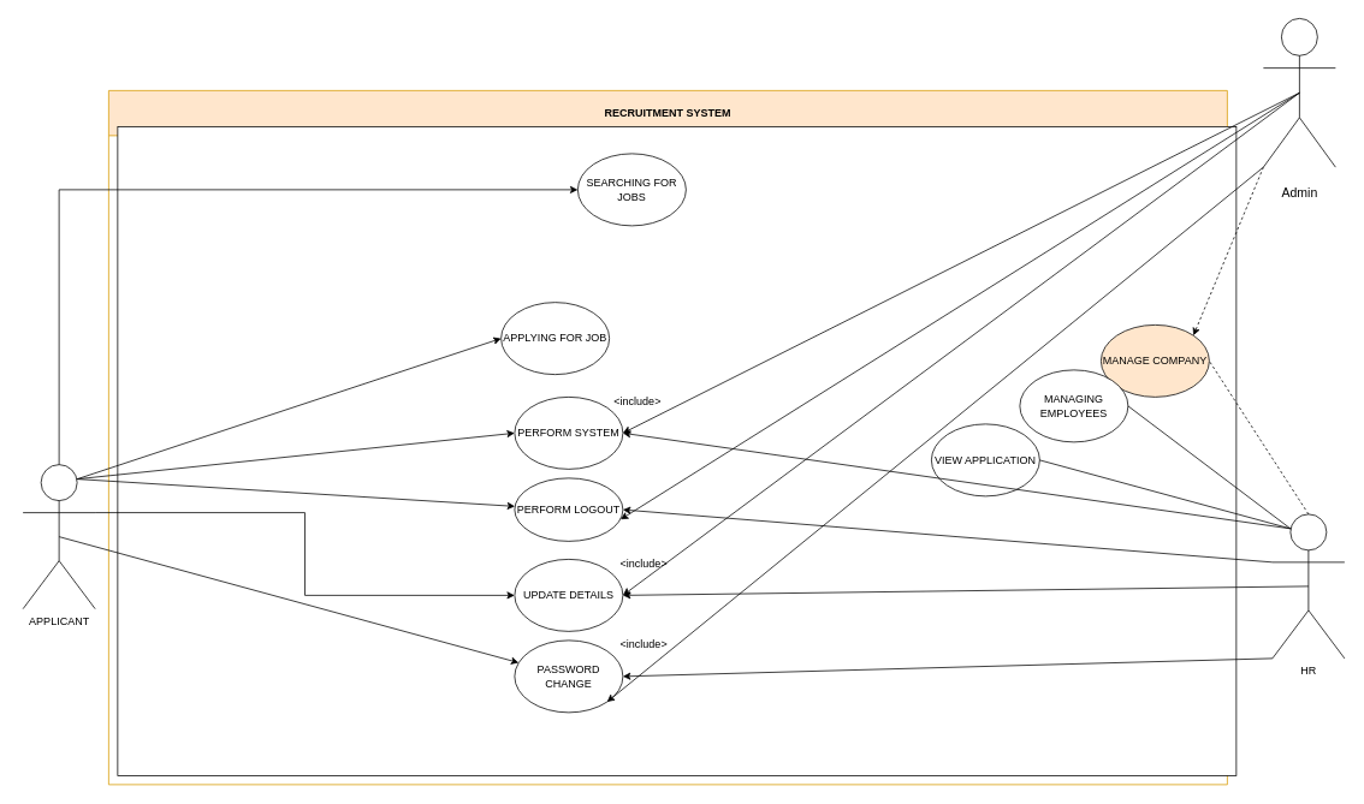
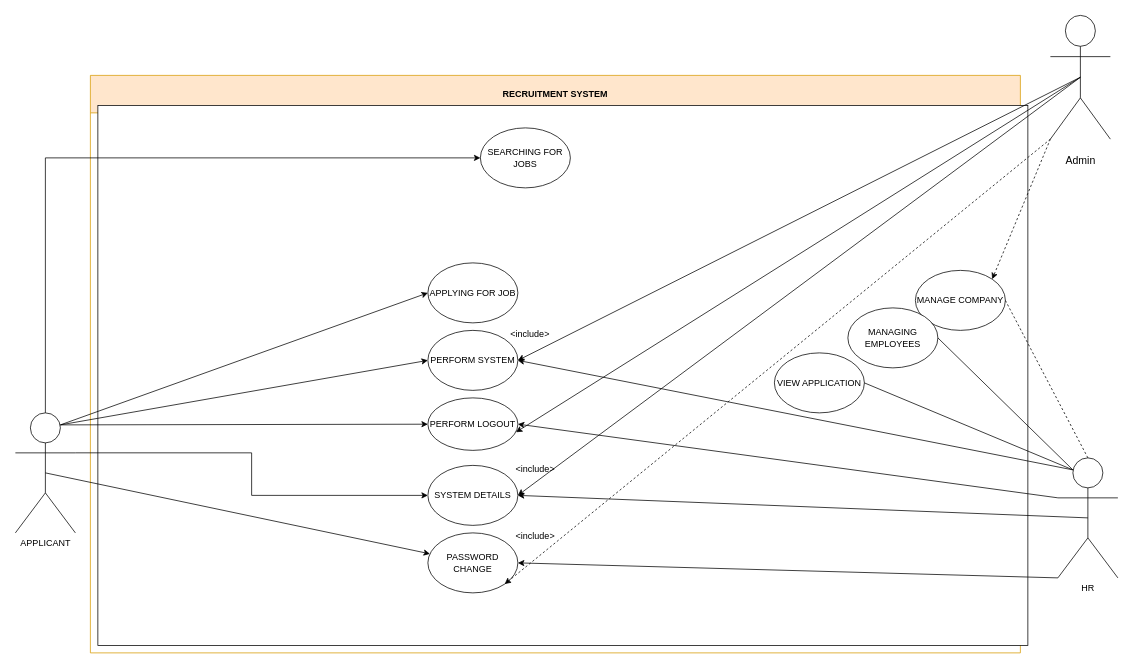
- <mxCell id="14" value="APPLYING FOR JOB" style="ellipse;whiteSpace=wrap;html=1;" parent="2" vertex="1"><mxGeometry x="435" y="235" width="120" height="80" as="geometry" /></mxCell>
+ <mxCell id="14" value="APPLYING FOR JOB" style="ellipse;whiteSpace=wrap;html=1;" parent="2" vertex="1"><mxGeometry x="450" y="250" width="120" height="80" as="geometry" /></mxCell>
- <mxCell id="9" value="MANAGE COMPANY" style="ellipse;whiteSpace=wrap;html=1;fillColor=#ffe6cc;" parent="2" vertex="1"><mxGeometry x="1100" y="260" width="120" height="80" as="geometry" /></mxCell>
+ <mxCell id="9" value="MANAGE COMPANY" style="ellipse;whiteSpace=wrap;html=1;" parent="2" vertex="1"><mxGeometry x="1100" y="260" width="120" height="80" as="geometry" /></mxCell>
- <mxCell id="34" style="rounded=0;orthogonalLoop=1;jettySize=auto;html=1;exitX=0;exitY=1;exitDx=0;exitDy=0;exitPerimeter=0;entryX=1;entryY=1;entryDx=0;entryDy=0;" edge="1" parent="1" source="35" target="7"><mxGeometry relative="1" as="geometry" /></mxCell>
+ <mxCell id="34" style="rounded=0;orthogonalLoop=1;jettySize=auto;html=1;exitX=0;exitY=1;exitDx=0;exitDy=0;exitPerimeter=0;entryX=1;entryY=1;entryDx=0;entryDy=0;dashed=1;" edge="1" parent="1" source="35" target="7"><mxGeometry relative="1" as="geometry" /></mxCell>
- <mxCell id="16" value="APPLICANT" style="shape=umlActor;verticalLabelPosition=bottom;verticalAlign=top;html=1;" parent="1" vertex="1"><mxGeometry x="25" y="515" width="80" height="160" as="geometry" /></mxCell>
+ <mxCell id="16" value="APPLICANT" style="shape=umlActor;verticalLabelPosition=bottom;verticalAlign=top;html=1;" parent="1" vertex="1"><mxGeometry x="20" y="550" width="80" height="160" as="geometry" /></mxCell>
- <mxCell id="23" value="HR" style="shape=umlActor;verticalLabelPosition=bottom;verticalAlign=top;html=1;outlineConnect=0;" parent="1" vertex="1"><mxGeometry x="1410" y="570" width="80" height="160" as="geometry" /></mxCell>
+ <mxCell id="23" value="HR" style="shape=umlActor;verticalLabelPosition=bottom;verticalAlign=top;html=1;outlineConnect=0;" parent="1" vertex="1"><mxGeometry x="1410" y="610" width="80" height="160" as="geometry" /></mxCell>
- <mxCell id="6" value="UPDATE DETAILS" style="ellipse;whiteSpace=wrap;html=1;" parent="2" vertex="1"><mxGeometry x="450" y="520" width="120" height="80" as="geometry" /></mxCell>
+ <mxCell id="6" value="SYSTEM DETAILS" style="ellipse;whiteSpace=wrap;html=1;" parent="2" vertex="1"><mxGeometry x="450" y="520" width="120" height="80" as="geometry" /></mxCell>
